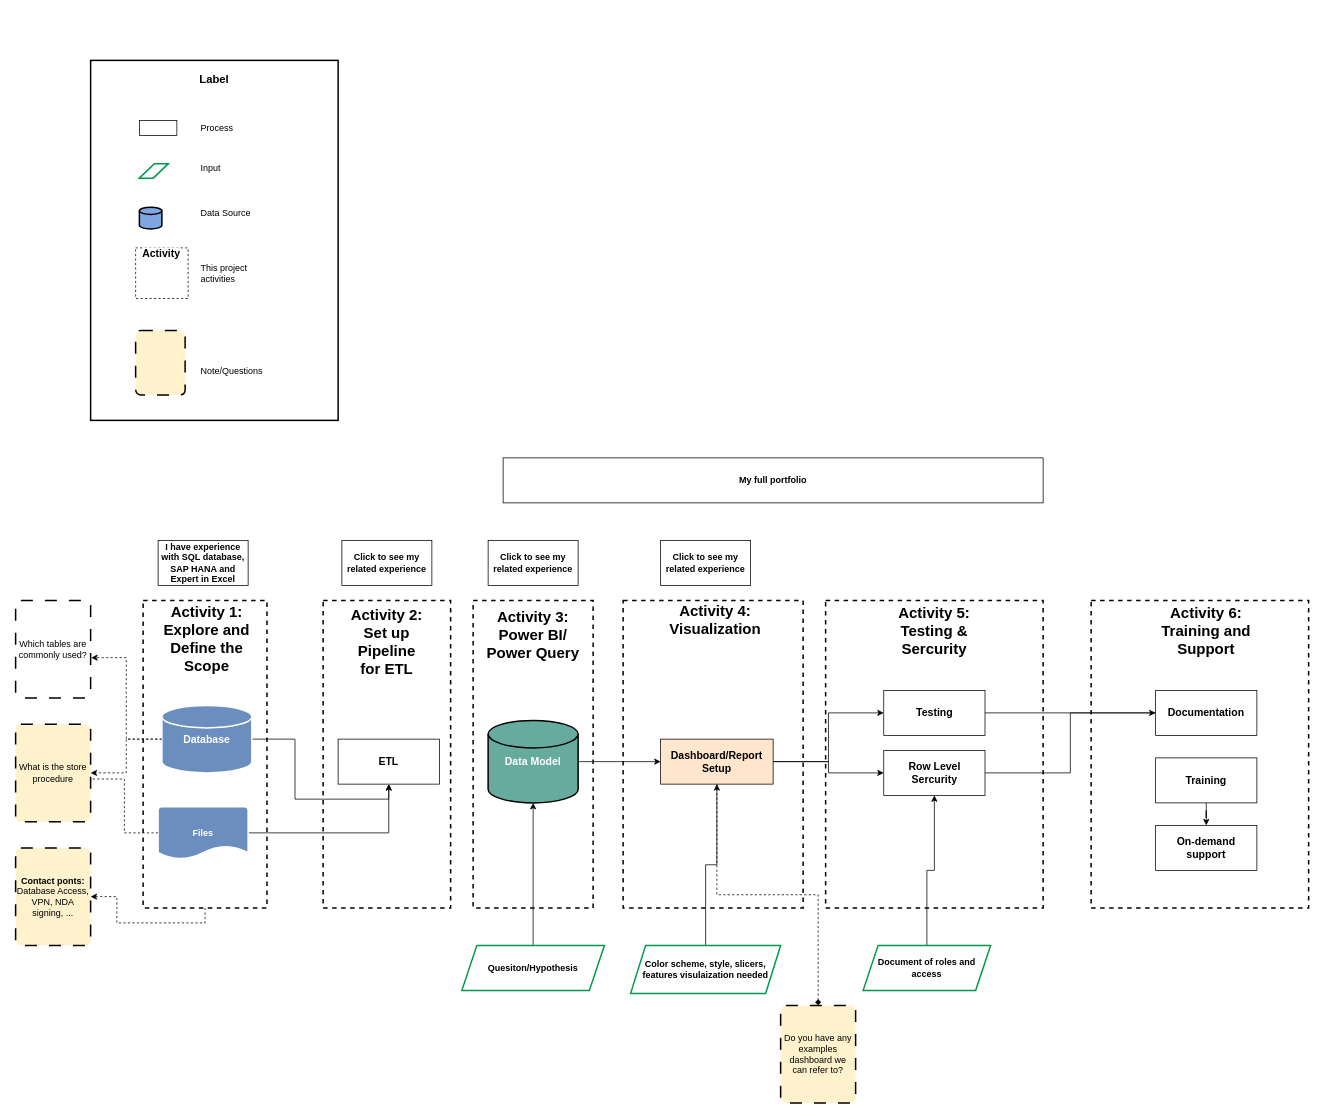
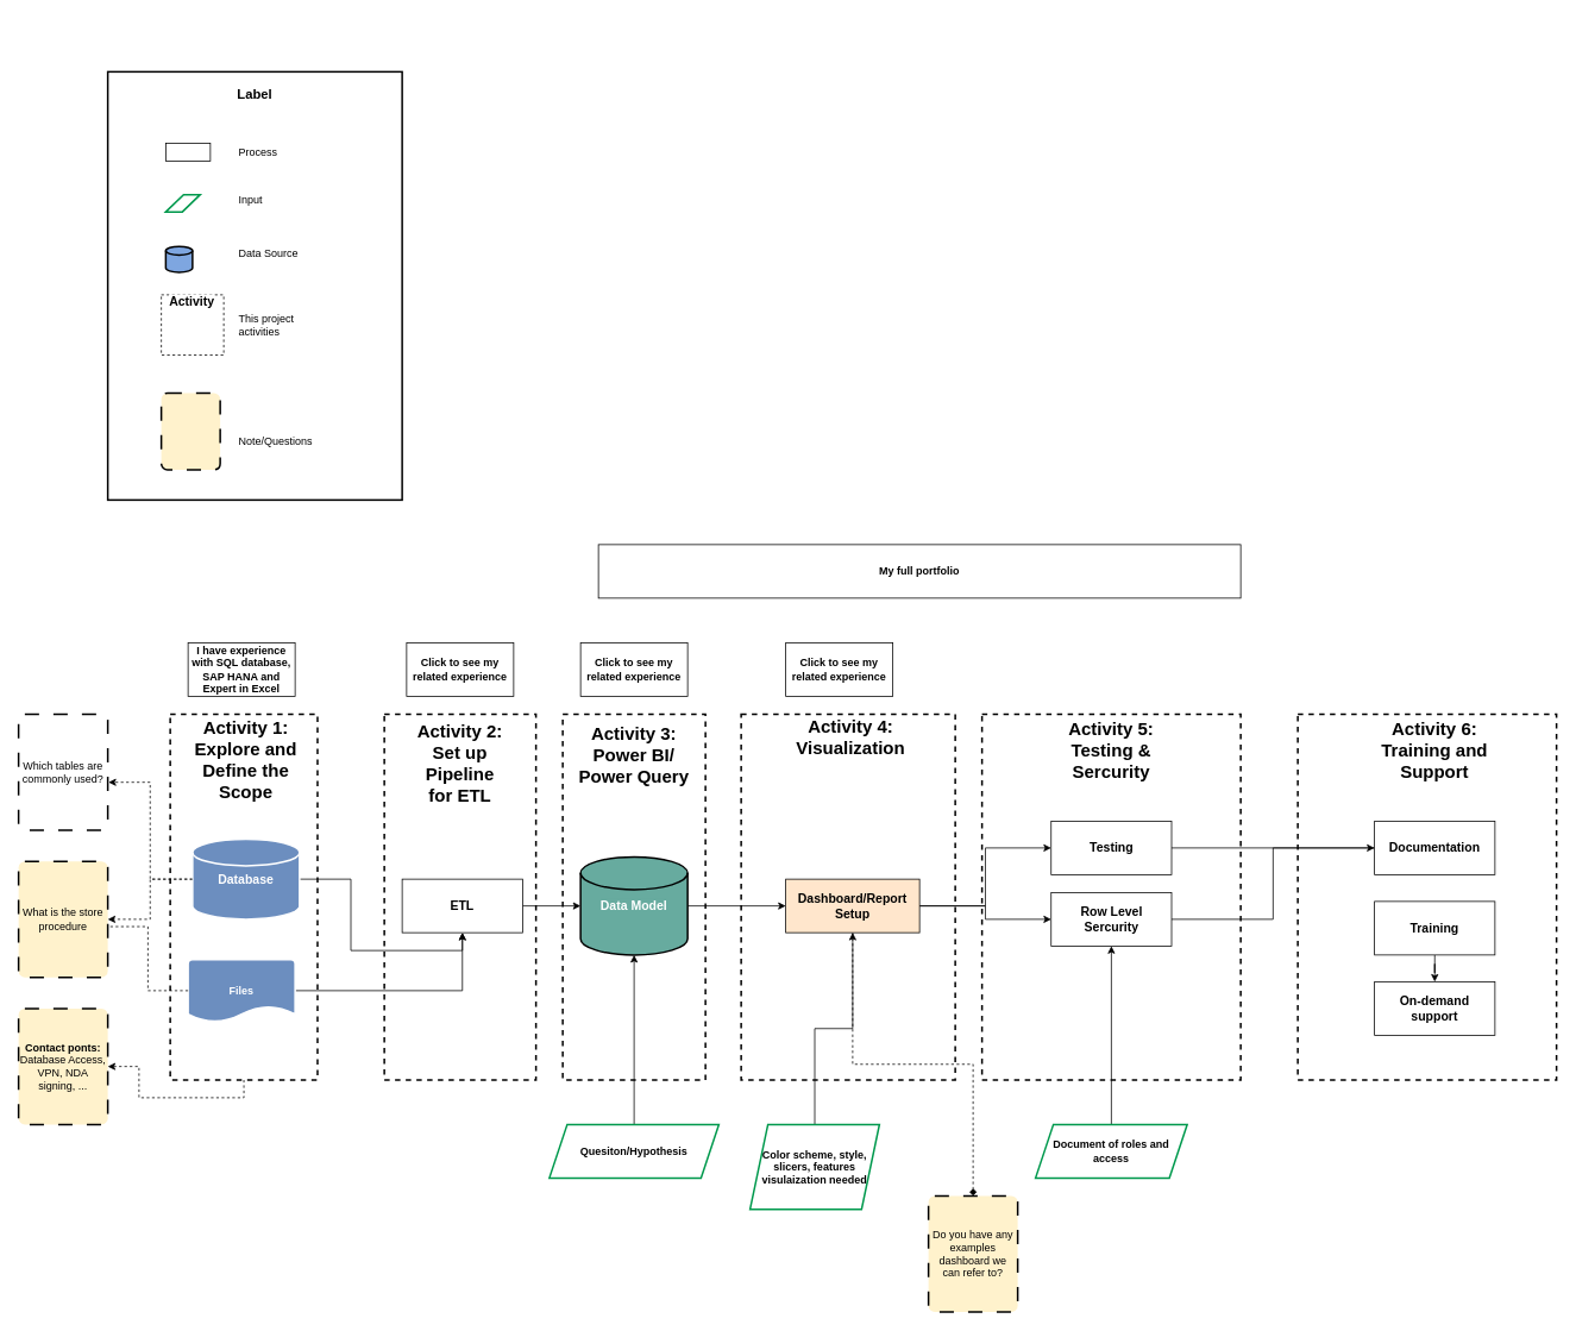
+ <mxCell id="24" style="edgeStyle=orthogonalEdgeStyle;rounded=0;orthogonalLoop=1;jettySize=auto;html=1;exitX=1;exitY=0.5;exitDx=0;exitDy=0;entryX=0;entryY=0.5;entryDx=0;entryDy=0;entryPerimeter=0;fontStyle=1;fontSize=14;" parent="1" source="25" target="32" edge="1"><mxGeometry relative="1" as="geometry"><mxPoint x="610" y="1015" as="targetPoint" /></mxGeometry></mxCell>
- <mxCell id="53" value="Document of roles and access" style="shape=parallelogram;perimeter=parallelogramPerimeter;whiteSpace=wrap;html=1;fixedSize=1;fontStyle=1;fillColor=#FFFFFF;strokeWidth=2;strokeColor=#00994D;" parent="1" vertex="1"><mxGeometry x="1150" y="1260" width="170" height="60" as="geometry" /></mxCell>
+ <mxCell id="53" value="Document of roles and access" style="shape=parallelogram;perimeter=parallelogramPerimeter;whiteSpace=wrap;html=1;fixedSize=1;fontStyle=1;fillColor=#FFFFFF;strokeWidth=2;strokeColor=#00994D;" parent="1" vertex="1"><mxGeometry x="1160" y="1260" width="170" height="60" as="geometry" /></mxCell>
- <mxCell id="60" value="Color scheme, style, slicers, features visulaization needed" style="shape=parallelogram;perimeter=parallelogramPerimeter;whiteSpace=wrap;html=1;fixedSize=1;fontStyle=1;fillColor=#FFFFFF;strokeWidth=2;strokeColor=#00994D;" parent="1" vertex="1"><mxGeometry x="840" y="1260" width="200" height="64" as="geometry" /></mxCell>
+ <mxCell id="60" value="Color scheme, style, slicers, features visulaization needed" style="shape=parallelogram;perimeter=parallelogramPerimeter;whiteSpace=wrap;html=1;fixedSize=1;fontStyle=1;fillColor=#FFFFFF;strokeWidth=2;strokeColor=#00994D;" parent="1" vertex="1"><mxGeometry x="840" y="1260" width="145" height="95" as="geometry" /></mxCell>
